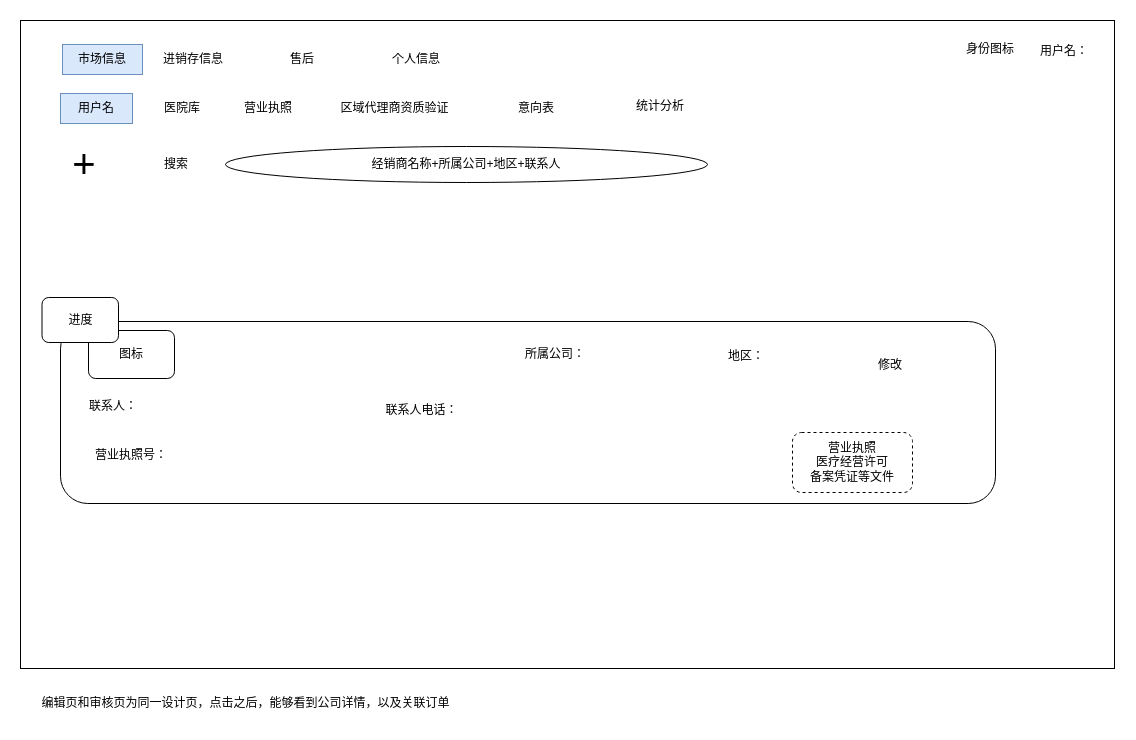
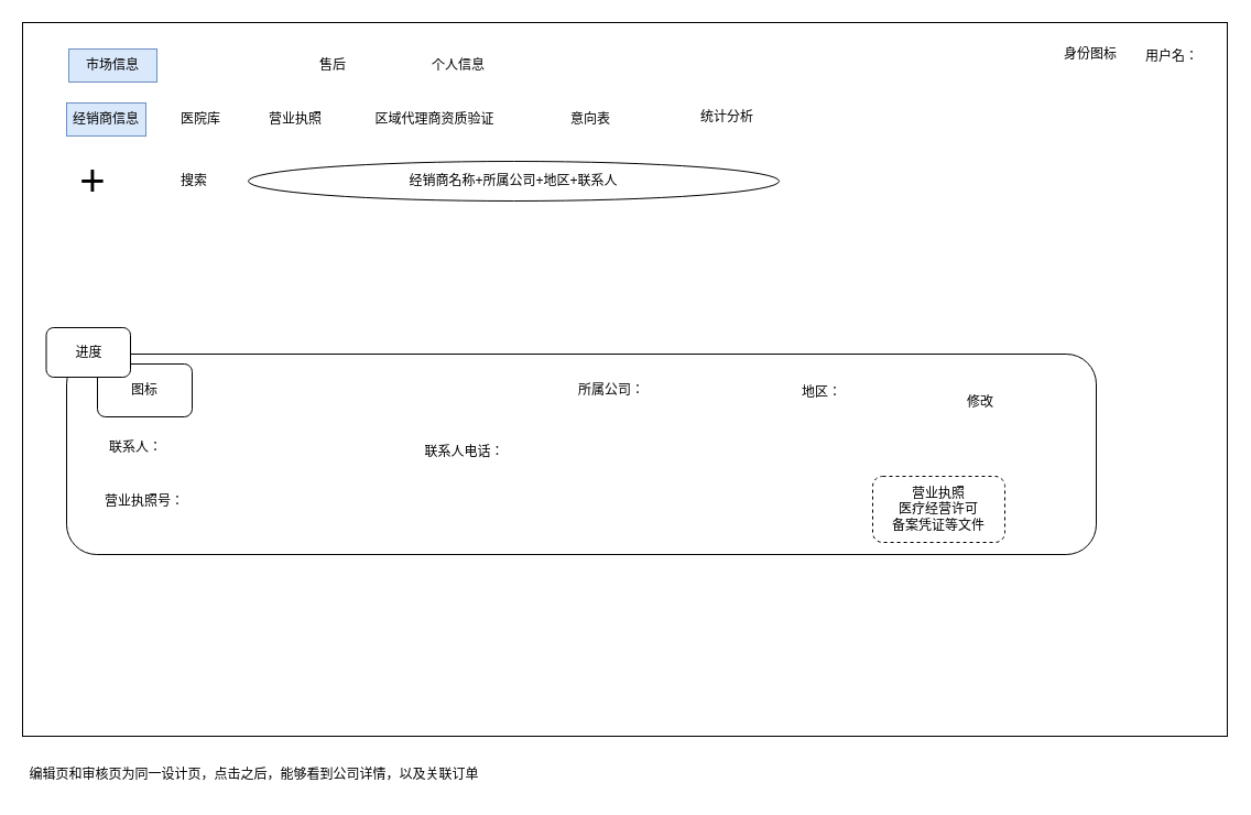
- <mxCell id="19" value="进销存信息" style="text;html=1;align=center;verticalAlign=middle;whiteSpace=wrap;rounded=0;" parent="1" vertex="1"><mxGeometry x="153" y="44" width="80" height="30" as="geometry" /></mxCell>
- <mxCell id="3" value="用户名" style="text;html=1;strokeColor=#6c8ebf;fillColor=#dae8fc;align=center;verticalAlign=middle;whiteSpace=wrap;rounded=0;" parent="1" vertex="1"><mxGeometry x="60" y="93" width="72" height="30" as="geometry" /></mxCell>
+ <mxCell id="3" value="经销商信息" style="text;html=1;strokeColor=#6c8ebf;fillColor=#dae8fc;align=center;verticalAlign=middle;whiteSpace=wrap;rounded=0;" parent="1" vertex="1"><mxGeometry x="60" y="93" width="72" height="30" as="geometry" /></mxCell>
- <mxCell id="9" value="联系人：" style="text;html=1;strokeColor=none;fillColor=none;align=center;verticalAlign=middle;whiteSpace=wrap;rounded=0;fontSize=12;" parent="1" vertex="1"><mxGeometry x="83" y="391" width="60" height="30" as="geometry" /></mxCell>
+ <mxCell id="9" value="联系人：" style="text;html=1;strokeColor=none;fillColor=none;align=center;verticalAlign=middle;whiteSpace=wrap;rounded=0;fontSize=12;" parent="1" vertex="1"><mxGeometry x="93" y="391" width="60" height="30" as="geometry" /></mxCell>
- <mxCell id="28" value="编辑页和审核页为同一设计页，点击之后，能够看到公司详情，以及关联订单" style="text;html=1;strokeColor=none;fillColor=none;align=center;verticalAlign=middle;whiteSpace=wrap;rounded=0;" vertex="1" parent="1"><mxGeometry x="35" y="688" width="421" height="30" as="geometry" /></mxCell>
+ <mxCell id="28" value="编辑页和审核页为同一设计页，点击之后，能够看到公司详情，以及关联订单" style="text;html=1;strokeColor=none;fillColor=none;align=center;verticalAlign=middle;whiteSpace=wrap;rounded=0;" vertex="1" parent="1"><mxGeometry x="20" y="688" width="421" height="30" as="geometry" /></mxCell>
